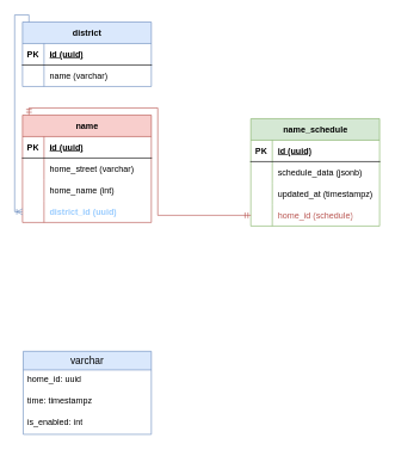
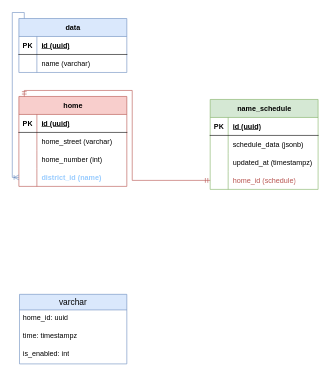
- <mxCell id="2" value="district" style="shape=table;startSize=30;container=1;collapsible=1;childLayout=tableLayout;fixedRows=1;rowLines=0;fontStyle=1;align=center;resizeLast=1;html=1;fillColor=#dae8fc;strokeColor=#6c8ebf;" vertex="1" parent="1"><mxGeometry x="31" y="30" width="180" height="90" as="geometry" /></mxCell>
+ <mxCell id="2" value="data" style="shape=table;startSize=30;container=1;collapsible=1;childLayout=tableLayout;fixedRows=1;rowLines=0;fontStyle=1;align=center;resizeLast=1;html=1;fillColor=#dae8fc;strokeColor=#6c8ebf;" vertex="1" parent="1"><mxGeometry x="31" y="30" width="180" height="90" as="geometry" /></mxCell>
- <mxCell id="9" value="name" style="shape=table;startSize=30;container=1;collapsible=1;childLayout=tableLayout;fixedRows=1;rowLines=0;fontStyle=1;align=center;resizeLast=1;html=1;fillColor=#f8cecc;strokeColor=#b85450;" vertex="1" parent="1"><mxGeometry x="31" y="160" width="180" height="150" as="geometry" /></mxCell>
+ <mxCell id="9" value="home" style="shape=table;startSize=30;container=1;collapsible=1;childLayout=tableLayout;fixedRows=1;rowLines=0;fontStyle=1;align=center;resizeLast=1;html=1;fillColor=#f8cecc;strokeColor=#b85450;" vertex="1" parent="1"><mxGeometry x="31" y="160" width="180" height="150" as="geometry" /></mxCell>
- <mxCell id="18" value="home_name (int)" style="shape=partialRectangle;connectable=0;fillColor=none;top=0;left=0;bottom=0;right=0;align=left;spacingLeft=6;overflow=hidden;whiteSpace=wrap;html=1;" vertex="1" parent="16"><mxGeometry x="30" width="150" height="30" as="geometry"><mxRectangle width="150" height="30" as="alternateBounds" /></mxGeometry></mxCell>
+ <mxCell id="18" value="home_number (int)" style="shape=partialRectangle;connectable=0;fillColor=none;top=0;left=0;bottom=0;right=0;align=left;spacingLeft=6;overflow=hidden;whiteSpace=wrap;html=1;" vertex="1" parent="16"><mxGeometry x="30" width="150" height="30" as="geometry"><mxRectangle width="150" height="30" as="alternateBounds" /></mxGeometry></mxCell>
- <mxCell id="21" value="&lt;b&gt;&lt;font color=&quot;#99ccff&quot;&gt;district_id (uuid)&lt;/font&gt;&lt;/b&gt;" style="shape=partialRectangle;connectable=0;fillColor=none;top=0;left=0;bottom=0;right=0;align=left;spacingLeft=6;overflow=hidden;whiteSpace=wrap;html=1;" vertex="1" parent="19"><mxGeometry x="30" width="150" height="30" as="geometry"><mxRectangle width="150" height="30" as="alternateBounds" /></mxGeometry></mxCell>
+ <mxCell id="21" value="&lt;b&gt;&lt;font color=&quot;#99ccff&quot;&gt;district_id (name)&lt;/font&gt;&lt;/b&gt;" style="shape=partialRectangle;connectable=0;fillColor=none;top=0;left=0;bottom=0;right=0;align=left;spacingLeft=6;overflow=hidden;whiteSpace=wrap;html=1;" vertex="1" parent="19"><mxGeometry x="30" width="150" height="30" as="geometry"><mxRectangle width="150" height="30" as="alternateBounds" /></mxGeometry></mxCell>
